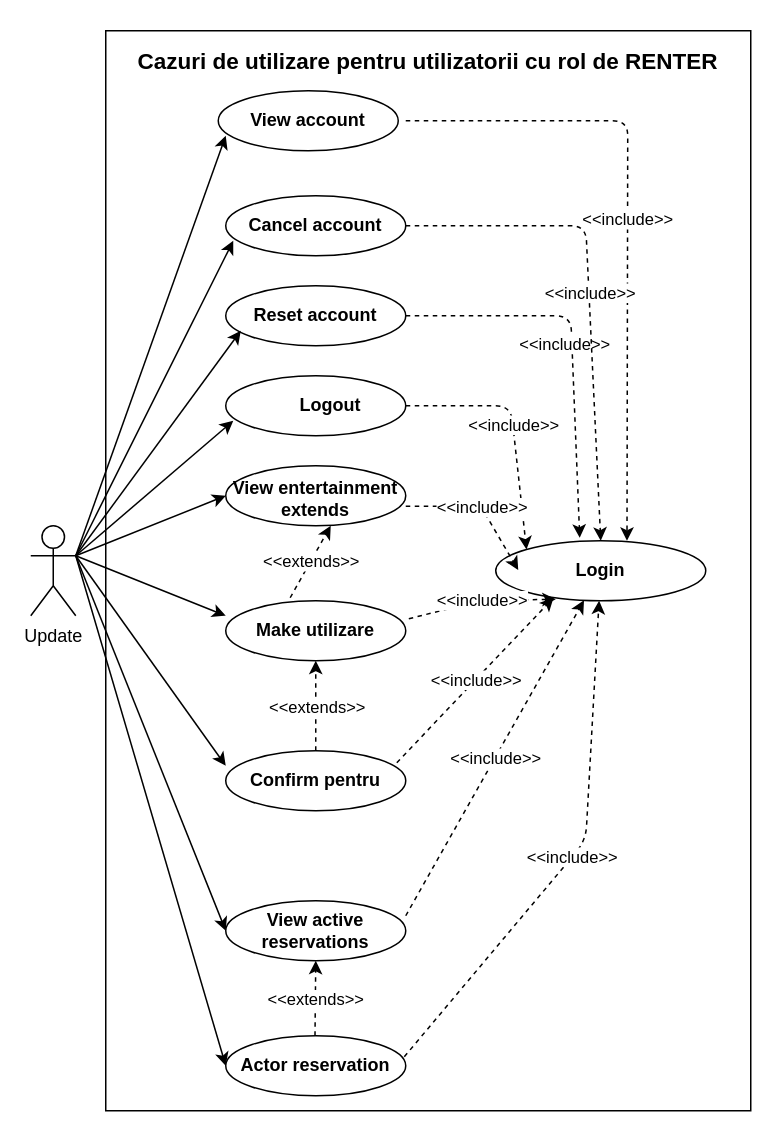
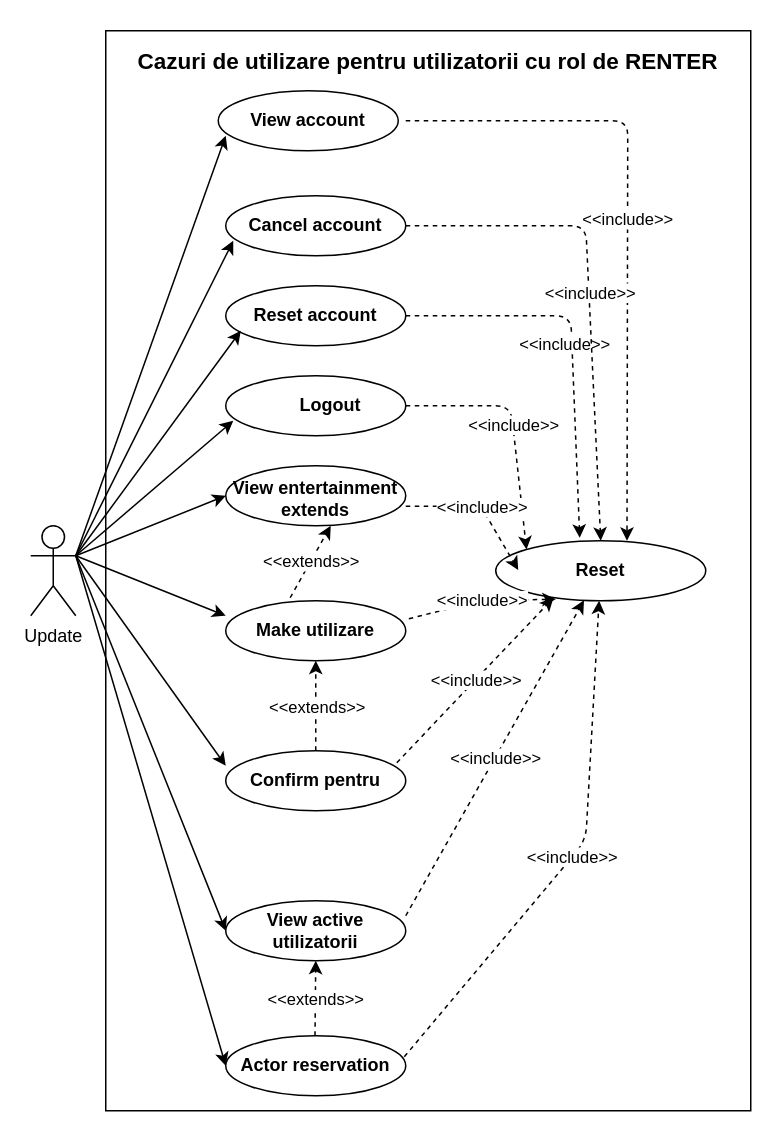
- <mxCell id="21" value="Login" style="text;html=1;strokeColor=none;fillColor=none;align=center;verticalAlign=middle;whiteSpace=wrap;rounded=0;fontStyle=1" parent="1" vertex="1"><mxGeometry x="380" y="370" width="40" height="20" as="geometry" /></mxCell>
+ <mxCell id="21" value="Reset" style="text;html=1;strokeColor=none;fillColor=none;align=center;verticalAlign=middle;whiteSpace=wrap;rounded=0;fontStyle=1" parent="1" vertex="1"><mxGeometry x="380" y="370" width="40" height="20" as="geometry" /></mxCell>
- <mxCell id="18" value="View active reservations" style="text;html=1;strokeColor=none;fillColor=none;align=center;verticalAlign=middle;whiteSpace=wrap;rounded=0;fontStyle=1" parent="1" vertex="1"><mxGeometry x="150" y="610" width="120" height="20" as="geometry" /></mxCell>
+ <mxCell id="18" value="View active utilizatorii" style="text;html=1;strokeColor=none;fillColor=none;align=center;verticalAlign=middle;whiteSpace=wrap;rounded=0;fontStyle=1" parent="1" vertex="1"><mxGeometry x="150" y="610" width="120" height="20" as="geometry" /></mxCell>
